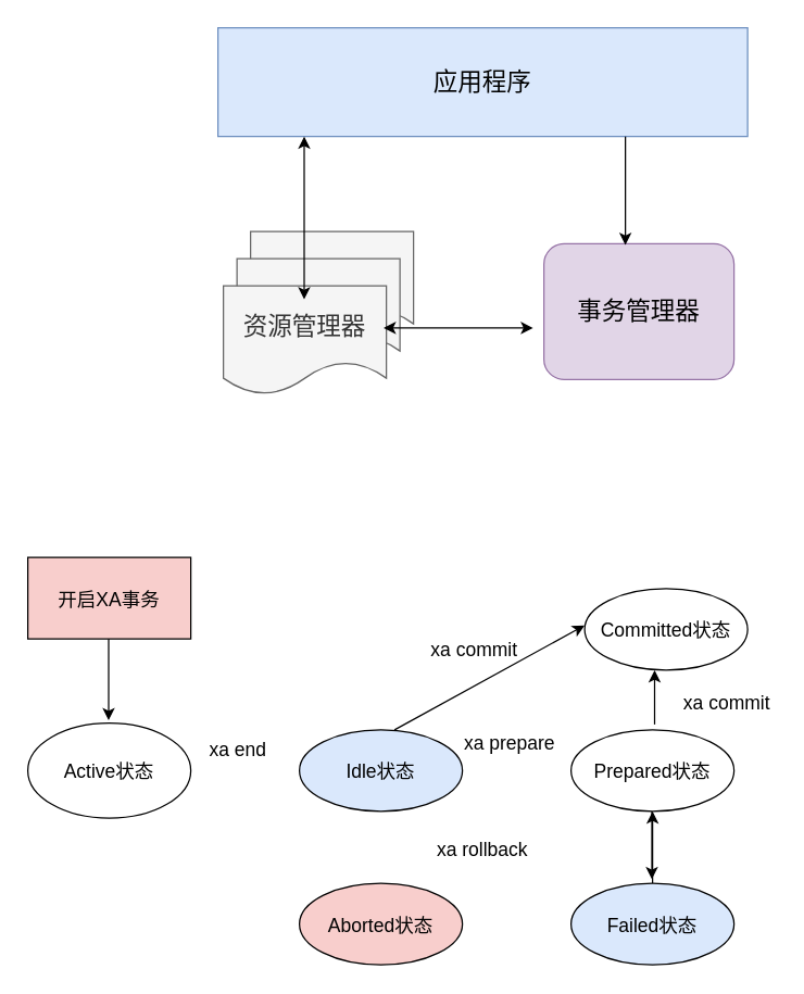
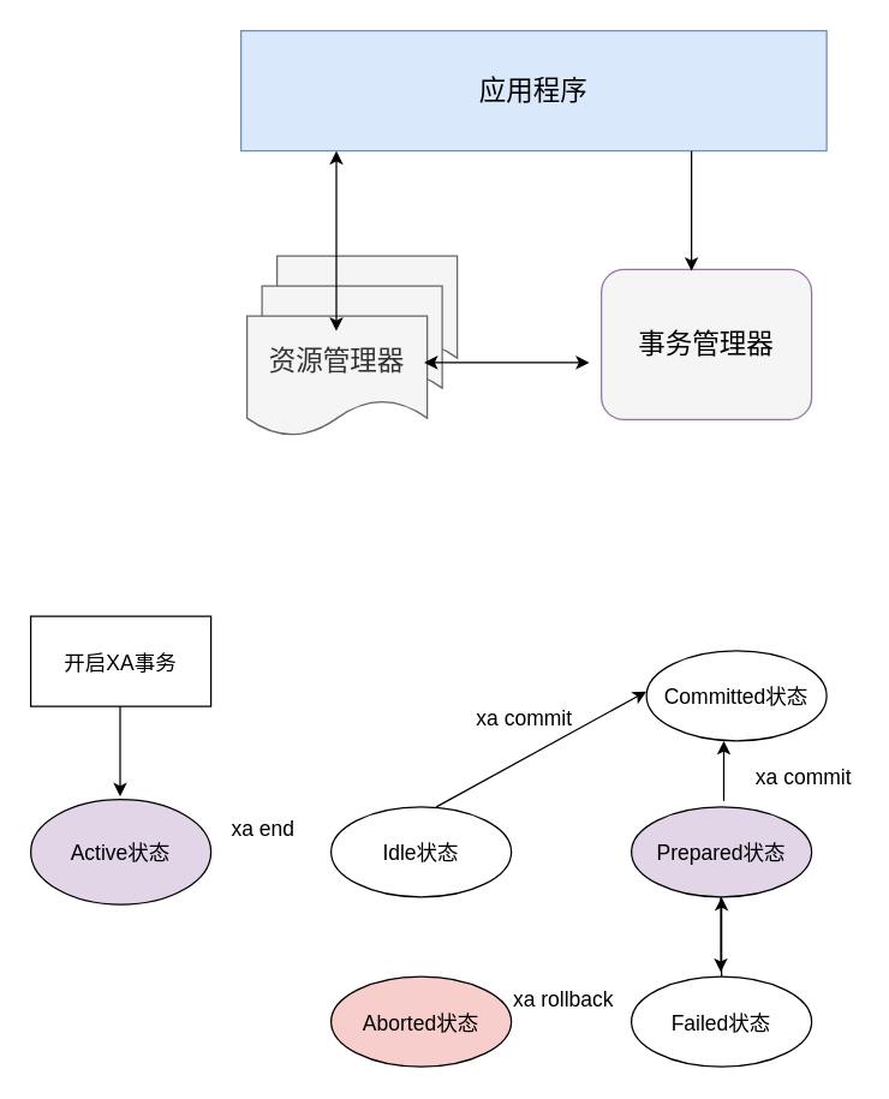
- <mxCell id="7" value="事务管理器" style="rounded=1;whiteSpace=wrap;html=1;fontSize=18;fillColor=#e1d5e7;strokeColor=#9673a6;" vertex="1" parent="1"><mxGeometry x="400" y="179" width="140" height="100" as="geometry" /></mxCell>
+ <mxCell id="7" value="事务管理器" style="rounded=1;whiteSpace=wrap;html=1;fontSize=18;fillColor=#f5f5f5;strokeColor=#9673a6;" vertex="1" parent="1"><mxGeometry x="400" y="179" width="140" height="100" as="geometry" /></mxCell>
- <mxCell id="10" value="&lt;font style=&quot;font-size: 14px;&quot;&gt;开启XA事务&lt;/font&gt;" style="rounded=0;whiteSpace=wrap;html=1;fontSize=18;fillColor=#f8cecc;" vertex="1" parent="1"><mxGeometry x="20" y="410" width="120" height="60" as="geometry" /></mxCell>
+ <mxCell id="10" value="&lt;font style=&quot;font-size: 14px;&quot;&gt;开启XA事务&lt;/font&gt;" style="rounded=0;whiteSpace=wrap;html=1;fontSize=18;" vertex="1" parent="1"><mxGeometry x="20" y="410" width="120" height="60" as="geometry" /></mxCell>
- <mxCell id="24" value="xa prepare" style="text;html=1;strokeColor=none;fillColor=none;align=center;verticalAlign=middle;whiteSpace=wrap;rounded=0;fontSize=14;" vertex="1" parent="1"><mxGeometry x="340" y="532" width="70" height="30" as="geometry" /></mxCell>
- <mxCell id="12" value="&lt;font style=&quot;font-size: 14px;&quot;&gt;Active状态&lt;/font&gt;" style="ellipse;whiteSpace=wrap;html=1;fontSize=18;" vertex="1" parent="1"><mxGeometry x="20" y="532" width="120" height="70" as="geometry" /></mxCell>
+ <mxCell id="12" value="&lt;font style=&quot;font-size: 14px;&quot;&gt;Active状态&lt;/font&gt;" style="ellipse;whiteSpace=wrap;html=1;fontSize=18;fillColor=#e1d5e7;" vertex="1" parent="1"><mxGeometry x="20" y="532" width="120" height="70" as="geometry" /></mxCell>
- <mxCell id="13" value="&lt;font style=&quot;font-size: 14px;&quot;&gt;Idle状态&lt;/font&gt;" style="ellipse;whiteSpace=wrap;html=1;fontSize=18;fillColor=#dae8fc;" vertex="1" parent="1"><mxGeometry x="220" y="537" width="120" height="60" as="geometry" /></mxCell>
+ <mxCell id="13" value="&lt;font style=&quot;font-size: 14px;&quot;&gt;Idle状态&lt;/font&gt;" style="ellipse;whiteSpace=wrap;html=1;fontSize=18;" vertex="1" parent="1"><mxGeometry x="220" y="537" width="120" height="60" as="geometry" /></mxCell>
- <mxCell id="14" value="&lt;font style=&quot;font-size: 14px;&quot;&gt;Prepared状态&lt;/font&gt;" style="ellipse;whiteSpace=wrap;html=1;fontSize=18;" vertex="1" parent="1"><mxGeometry x="420" y="537" width="120" height="60" as="geometry" /></mxCell>
+ <mxCell id="14" value="&lt;font style=&quot;font-size: 14px;&quot;&gt;Prepared状态&lt;/font&gt;" style="ellipse;whiteSpace=wrap;html=1;fontSize=18;fillColor=#e1d5e7;" vertex="1" parent="1"><mxGeometry x="420" y="537" width="120" height="60" as="geometry" /></mxCell>
- <mxCell id="22" value="xa rollback" style="text;html=1;strokeColor=none;fillColor=none;align=center;verticalAlign=middle;whiteSpace=wrap;rounded=0;fontSize=14;" vertex="1" parent="1"><mxGeometry x="320" y="610" width="70" height="30" as="geometry" /></mxCell>
+ <mxCell id="22" value="xa rollback" style="text;html=1;strokeColor=none;fillColor=none;align=center;verticalAlign=middle;whiteSpace=wrap;rounded=0;fontSize=14;" vertex="1" parent="1"><mxGeometry x="340" y="650" width="70" height="30" as="geometry" /></mxCell>
- <mxCell id="20" value="&lt;span style=&quot;font-size: 14px;&quot;&gt;Failed状态&lt;/span&gt;" style="ellipse;whiteSpace=wrap;html=1;fontSize=18;fillColor=#dae8fc;" vertex="1" parent="1"><mxGeometry x="420" y="650" width="120" height="60" as="geometry" /></mxCell>
+ <mxCell id="20" value="&lt;span style=&quot;font-size: 14px;&quot;&gt;Failed状态&lt;/span&gt;" style="ellipse;whiteSpace=wrap;html=1;fontSize=18;" vertex="1" parent="1"><mxGeometry x="420" y="650" width="120" height="60" as="geometry" /></mxCell>
